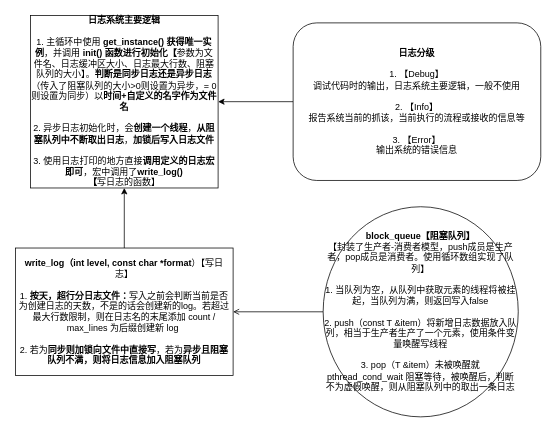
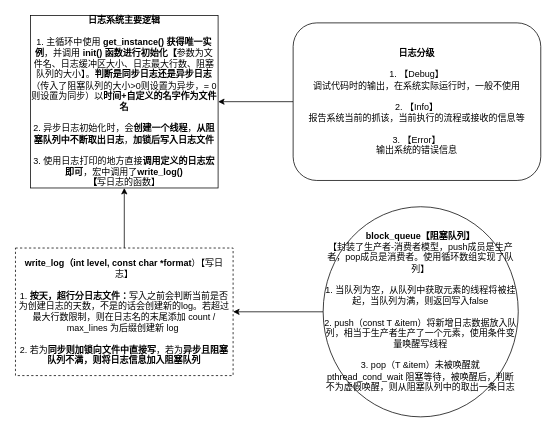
- <mxCell id="4" value="&lt;b&gt;日志分级&lt;/b&gt;&lt;br&gt;&lt;br&gt;1. 【Debug】&lt;br&gt;调试代码时的输出，日志系统主要逻辑，一般不使用&lt;br&gt;&lt;br&gt;2. 【Info】&lt;br&gt;报告系统当前的抓该，当前执行的流程或接收的信息等&lt;br&gt;&lt;br&gt;3. 【Error】&lt;br&gt;输出系统的错误信息&lt;br&gt;" style="rounded=1;whiteSpace=wrap;html=1;" parent="1" vertex="1"><mxGeometry x="390" y="30" width="330" height="210" as="geometry" /></mxCell>
+ <mxCell id="4" value="&lt;b&gt;日志分级&lt;/b&gt;&lt;br&gt;&lt;br&gt;1. 【Debug】&lt;br&gt;调试代码时的输出，在系统实际运行时，一般不使用&lt;br&gt;&lt;br&gt;2. 【Info】&lt;br&gt;报告系统当前的抓该，当前执行的流程或接收的信息等&lt;br&gt;&lt;br&gt;3. 【Error】&lt;br&gt;输出系统的错误信息&lt;br&gt;" style="rounded=1;whiteSpace=wrap;html=1;" parent="1" vertex="1"><mxGeometry x="390" y="30" width="330" height="210" as="geometry" /></mxCell>
- <mxCell id="6" value="&lt;b&gt;write_log（int level, const char *format&lt;/b&gt;）【写日志】&lt;br&gt;&lt;br&gt;1. &lt;b&gt;按天，超行分日志文件：&lt;/b&gt;写入之前会判断当前是否为创建日志的天数，不是的话会创建新的log。若超过最大行数限制，则在日志名的末尾添加 count / max_lines 为后缀创建新 log&amp;nbsp;&lt;br&gt;&lt;br&gt;2. 若为&lt;b&gt;同步则加锁向文件中直接写&lt;/b&gt;，若为&lt;b&gt;异步且阻塞队列不满，则将日志信息加入阻塞队列&lt;/b&gt;" style="whiteSpace=wrap;html=1;" parent="1" vertex="1"><mxGeometry x="20" y="330" width="290" height="170" as="geometry" /></mxCell>
+ <mxCell id="6" value="&lt;b&gt;write_log（int level, const char *format&lt;/b&gt;）【写日志】&lt;br&gt;&lt;br&gt;1. &lt;b&gt;按天，超行分日志文件：&lt;/b&gt;写入之前会判断当前是否为创建日志的天数，不是的话会创建新的log。若超过最大行数限制，则在日志名的末尾添加 count / max_lines 为后缀创建新 log&amp;nbsp;&lt;br&gt;&lt;br&gt;2. 若为&lt;b&gt;同步则加锁向文件中直接写&lt;/b&gt;，若为&lt;b&gt;异步且阻塞队列不满，则将日志信息加入阻塞队列&lt;/b&gt;" style="whiteSpace=wrap;html=1;dashed=1;" parent="1" vertex="1"><mxGeometry x="20" y="330" width="290" height="170" as="geometry" /></mxCell>
- <mxCell id="7" style="edgeStyle=orthogonalEdgeStyle;rounded=0;orthogonalLoop=1;jettySize=auto;html=1;endArrow=open;" parent="1" source="8" target="6" edge="1"><mxGeometry relative="1" as="geometry" /></mxCell>
+ <mxCell id="7" style="edgeStyle=orthogonalEdgeStyle;rounded=0;orthogonalLoop=1;jettySize=auto;html=1;" parent="1" source="8" target="6" edge="1"><mxGeometry relative="1" as="geometry" /></mxCell>
